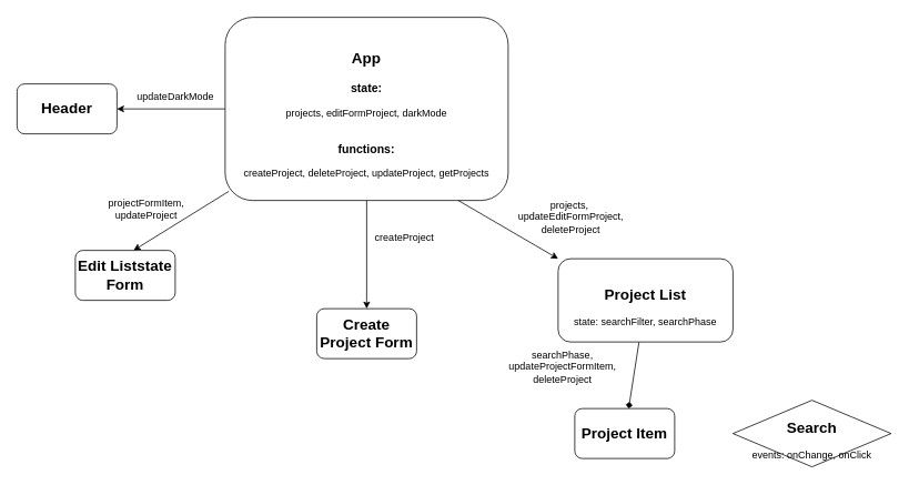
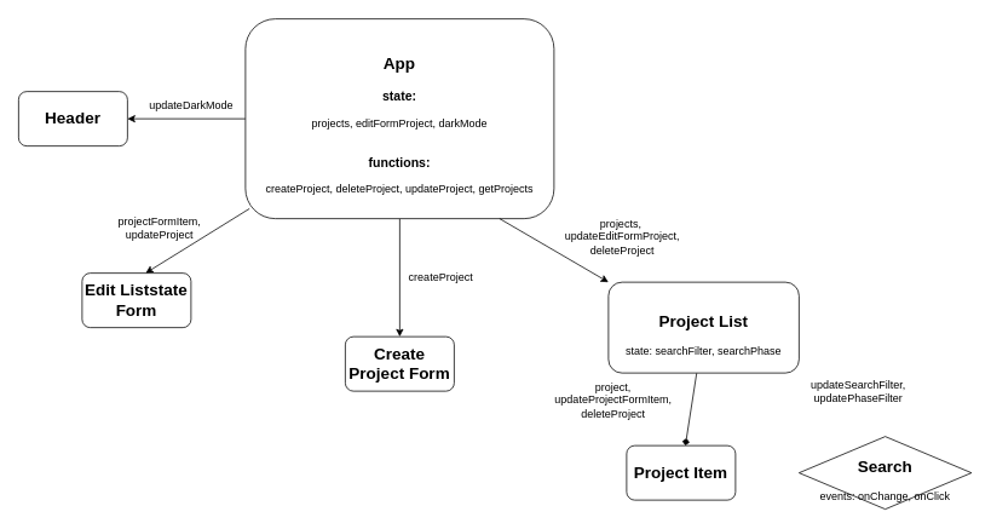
- <mxCell id="15" value="createProject" style="text;html=1;align=center;verticalAlign=middle;resizable=0;points=[];autosize=1;strokeColor=none;fillColor=none;" parent="1" vertex="1"><mxGeometry x="440" y="270" width="90" height="30" as="geometry" /></mxCell>
+ <mxCell id="15" value="createProject" style="text;html=1;align=center;verticalAlign=middle;resizable=0;points=[];autosize=1;strokeColor=none;fillColor=none;" parent="1" vertex="1"><mxGeometry x="440" y="290" width="90" height="30" as="geometry" /></mxCell>
+ <mxCell id="12" value="updateSearchFilter,&lt;br&gt;updatePhaseFilter" style="text;html=1;align=center;verticalAlign=middle;resizable=0;points=[];autosize=1;strokeColor=none;fillColor=none;" parent="1" vertex="1"><mxGeometry x="880" y="410" width="130" height="40" as="geometry" /></mxCell>
- <mxCell id="13" value="searchPhase,&lt;br&gt;updateProjectFormItem,&lt;br&gt;deleteProject" style="text;html=1;align=center;verticalAlign=middle;resizable=0;points=[];autosize=1;strokeColor=none;fillColor=none;" parent="1" vertex="1"><mxGeometry x="600" y="410" width="150" height="60" as="geometry" /></mxCell>
+ <mxCell id="13" value="project,&lt;br&gt;updateProjectFormItem,&lt;br&gt;deleteProject" style="text;html=1;align=center;verticalAlign=middle;resizable=0;points=[];autosize=1;strokeColor=none;fillColor=none;" parent="1" vertex="1"><mxGeometry x="600" y="410" width="150" height="60" as="geometry" /></mxCell>
